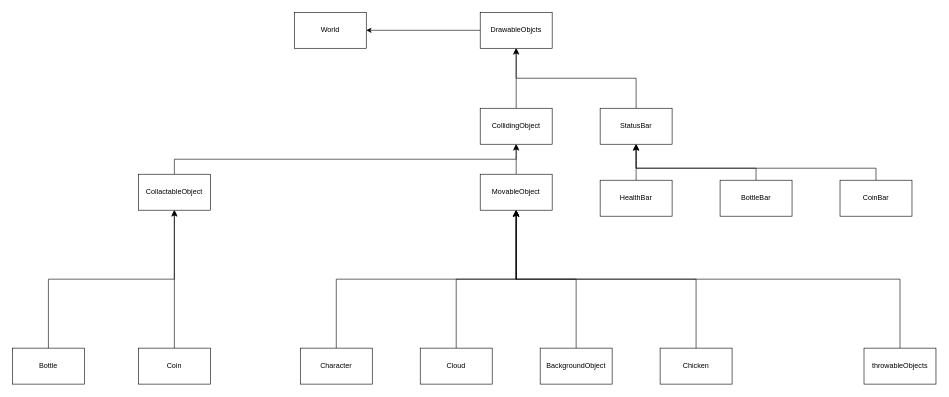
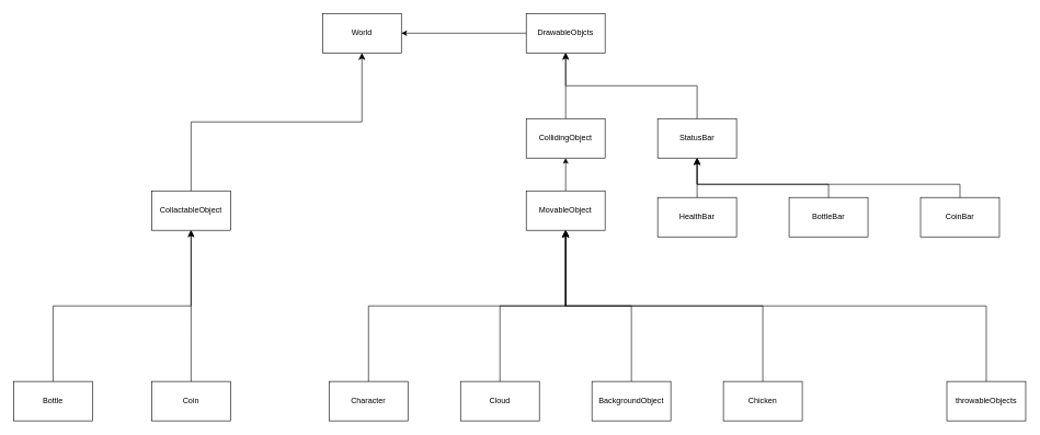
- <mxCell id="27" value="" style="edgeStyle=elbowEdgeStyle;elbow=vertical;endArrow=classic;html=1;curved=0;rounded=0;endSize=8;startSize=8;exitX=0.5;exitY=0;exitDx=0;exitDy=0;entryX=0.5;entryY=1;entryDx=0;entryDy=0;" parent="1" source="26" target="17" edge="1"><mxGeometry width="50" height="50" relative="1" as="geometry"><mxPoint x="640" y="260" as="sourcePoint" /><mxPoint x="690" y="210" as="targetPoint" /></mxGeometry></mxCell>
+ <mxCell id="27" value="" style="edgeStyle=elbowEdgeStyle;elbow=vertical;endArrow=classic;html=1;curved=0;rounded=0;endSize=8;startSize=8;exitX=0.5;exitY=0;exitDx=0;exitDy=0;" parent="1" source="26" target="2" edge="1"><mxGeometry width="50" height="50" relative="1" as="geometry"><mxPoint x="640" y="260" as="sourcePoint" /><mxPoint x="690" y="210" as="targetPoint" /></mxGeometry></mxCell>
